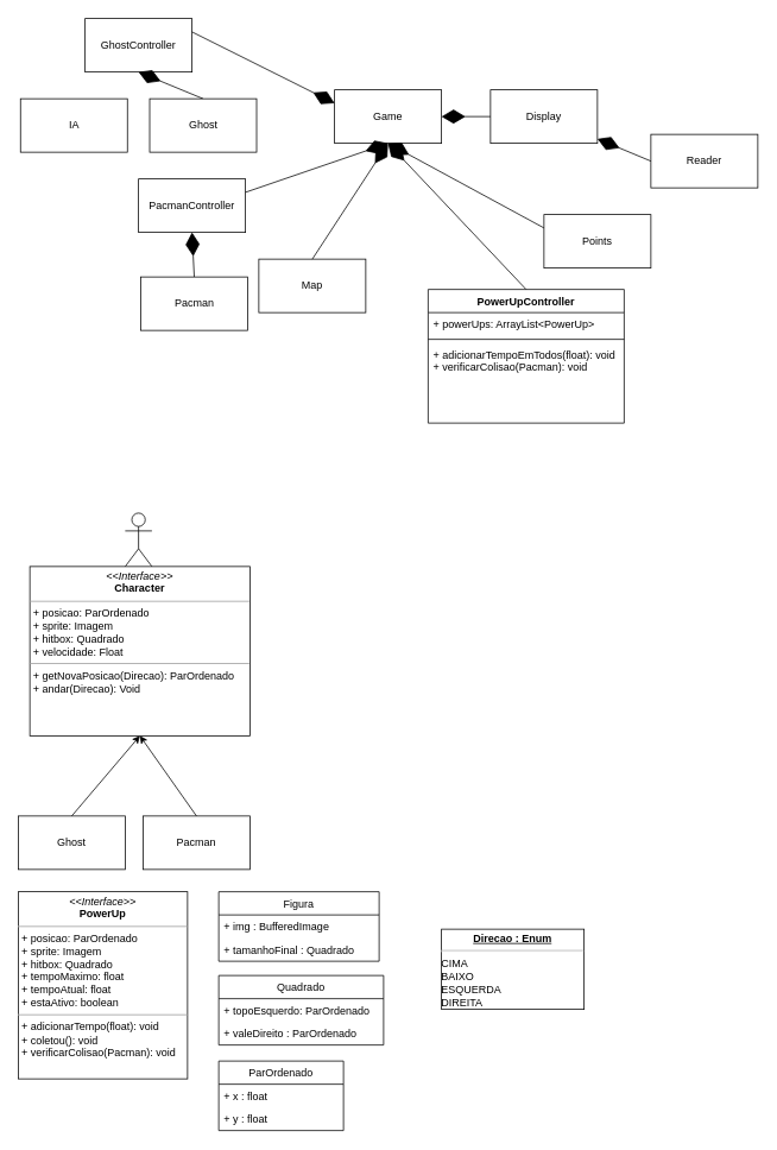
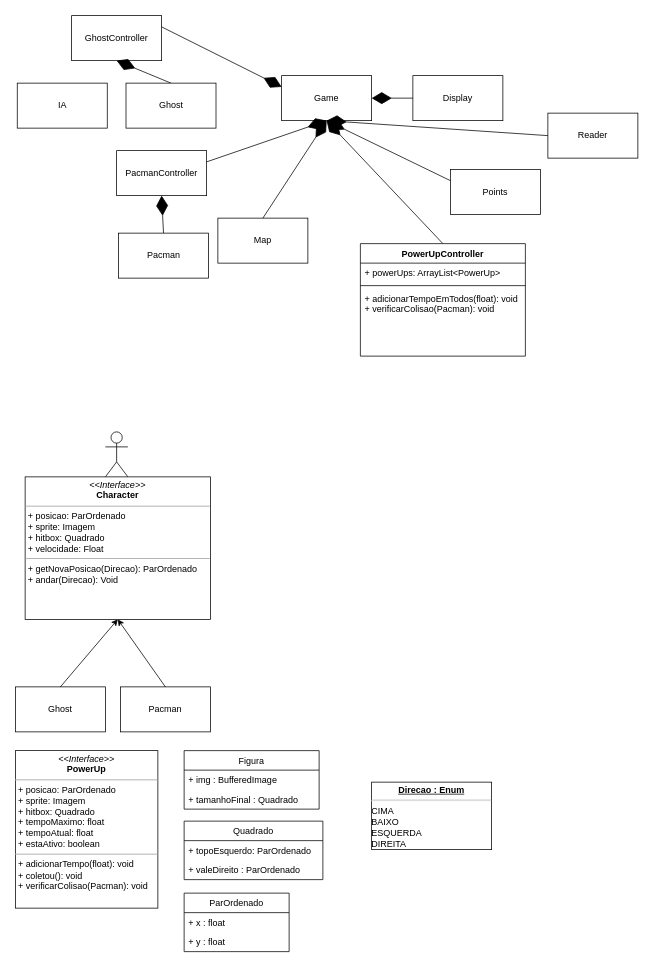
- <mxCell id="17" value="" style="endArrow=diamondThin;endFill=1;endSize=24;html=1;exitX=0;exitY=0.5;exitDx=0;exitDy=0;" parent="1" source="16" target="3" edge="1"><mxGeometry width="160" relative="1" as="geometry"><mxPoint x="25" y="830" as="sourcePoint" /><mxPoint x="385" y="580" as="targetPoint" /></mxGeometry></mxCell>
+ <mxCell id="17" value="" style="endArrow=diamondThin;endFill=1;endSize=24;html=1;entryX=0.5;entryY=1;entryDx=0;entryDy=0;exitX=0;exitY=0.5;exitDx=0;exitDy=0;" parent="1" source="16" target="2" edge="1"><mxGeometry width="160" relative="1" as="geometry"><mxPoint x="25" y="830" as="sourcePoint" /><mxPoint x="385" y="580" as="targetPoint" /></mxGeometry></mxCell>
- <mxCell id="7" value="&lt;div&gt;Points&lt;/div&gt;" style="rounded=0;whiteSpace=wrap;html=1;" parent="1" vertex="1"><mxGeometry x="610" y="240" width="120" height="60" as="geometry" /></mxCell>
+ <mxCell id="7" value="&lt;div&gt;Points&lt;/div&gt;" style="rounded=0;whiteSpace=wrap;html=1;" parent="1" vertex="1"><mxGeometry x="600" y="225" width="120" height="60" as="geometry" /></mxCell>
